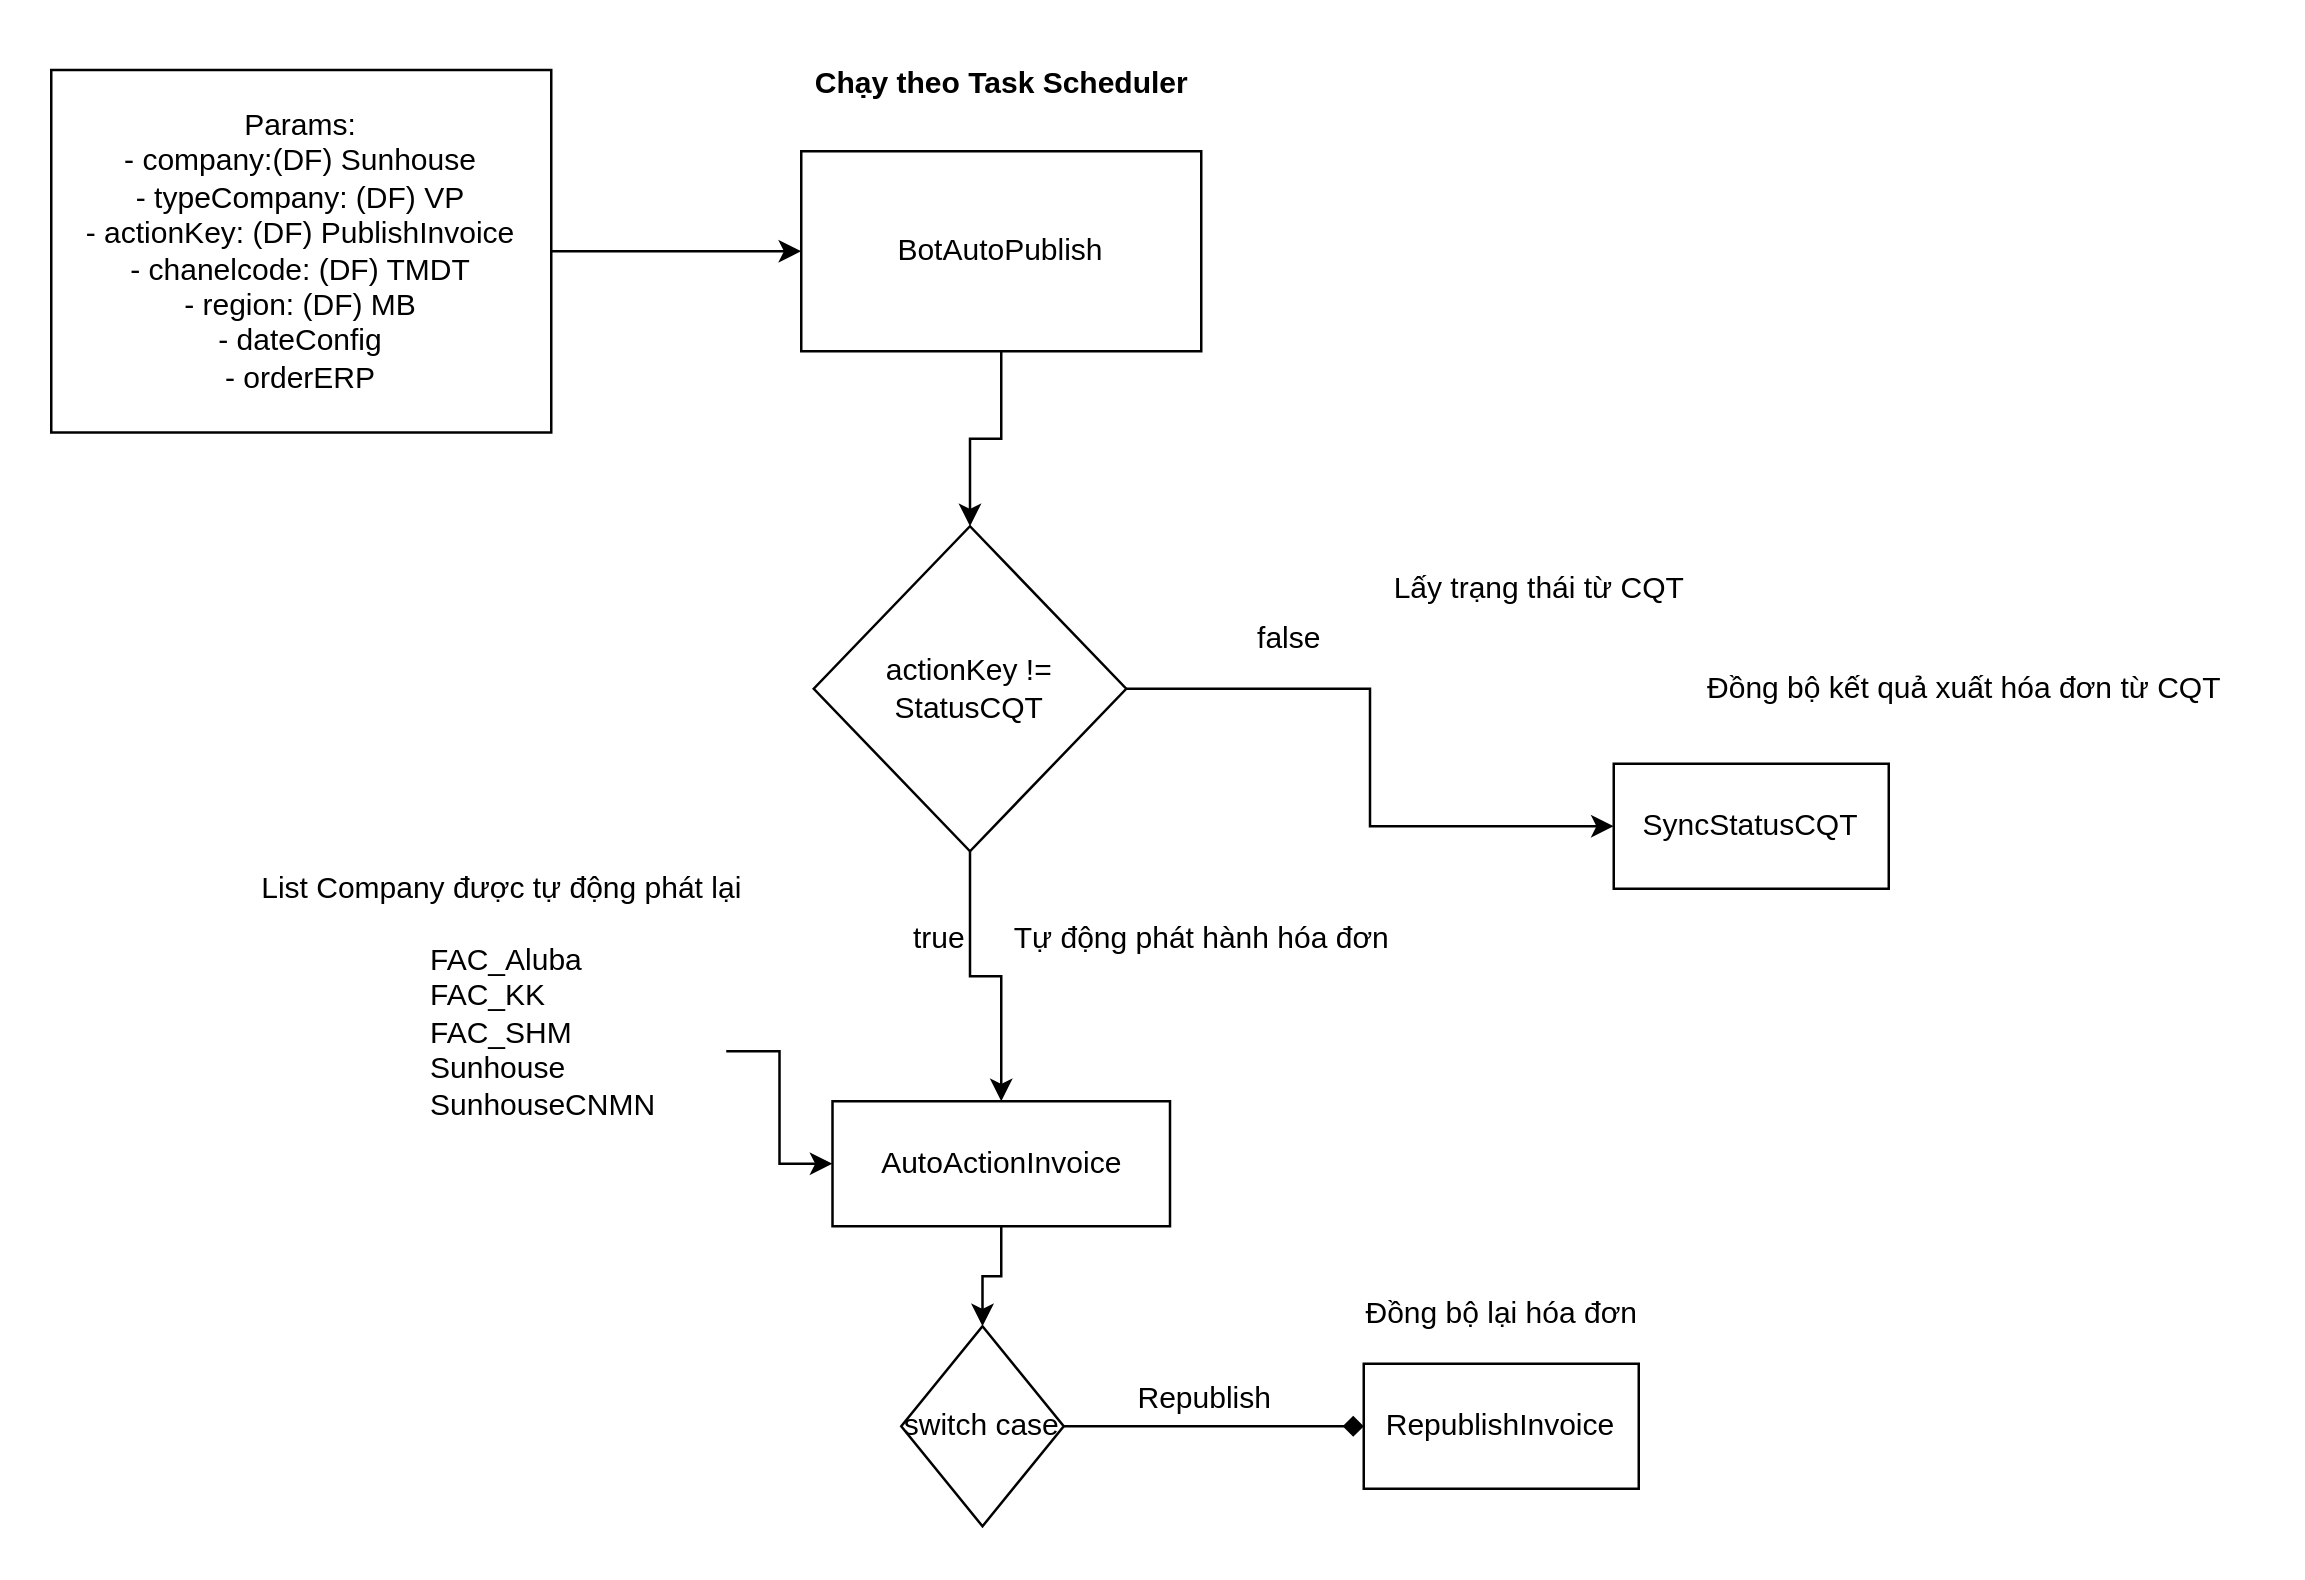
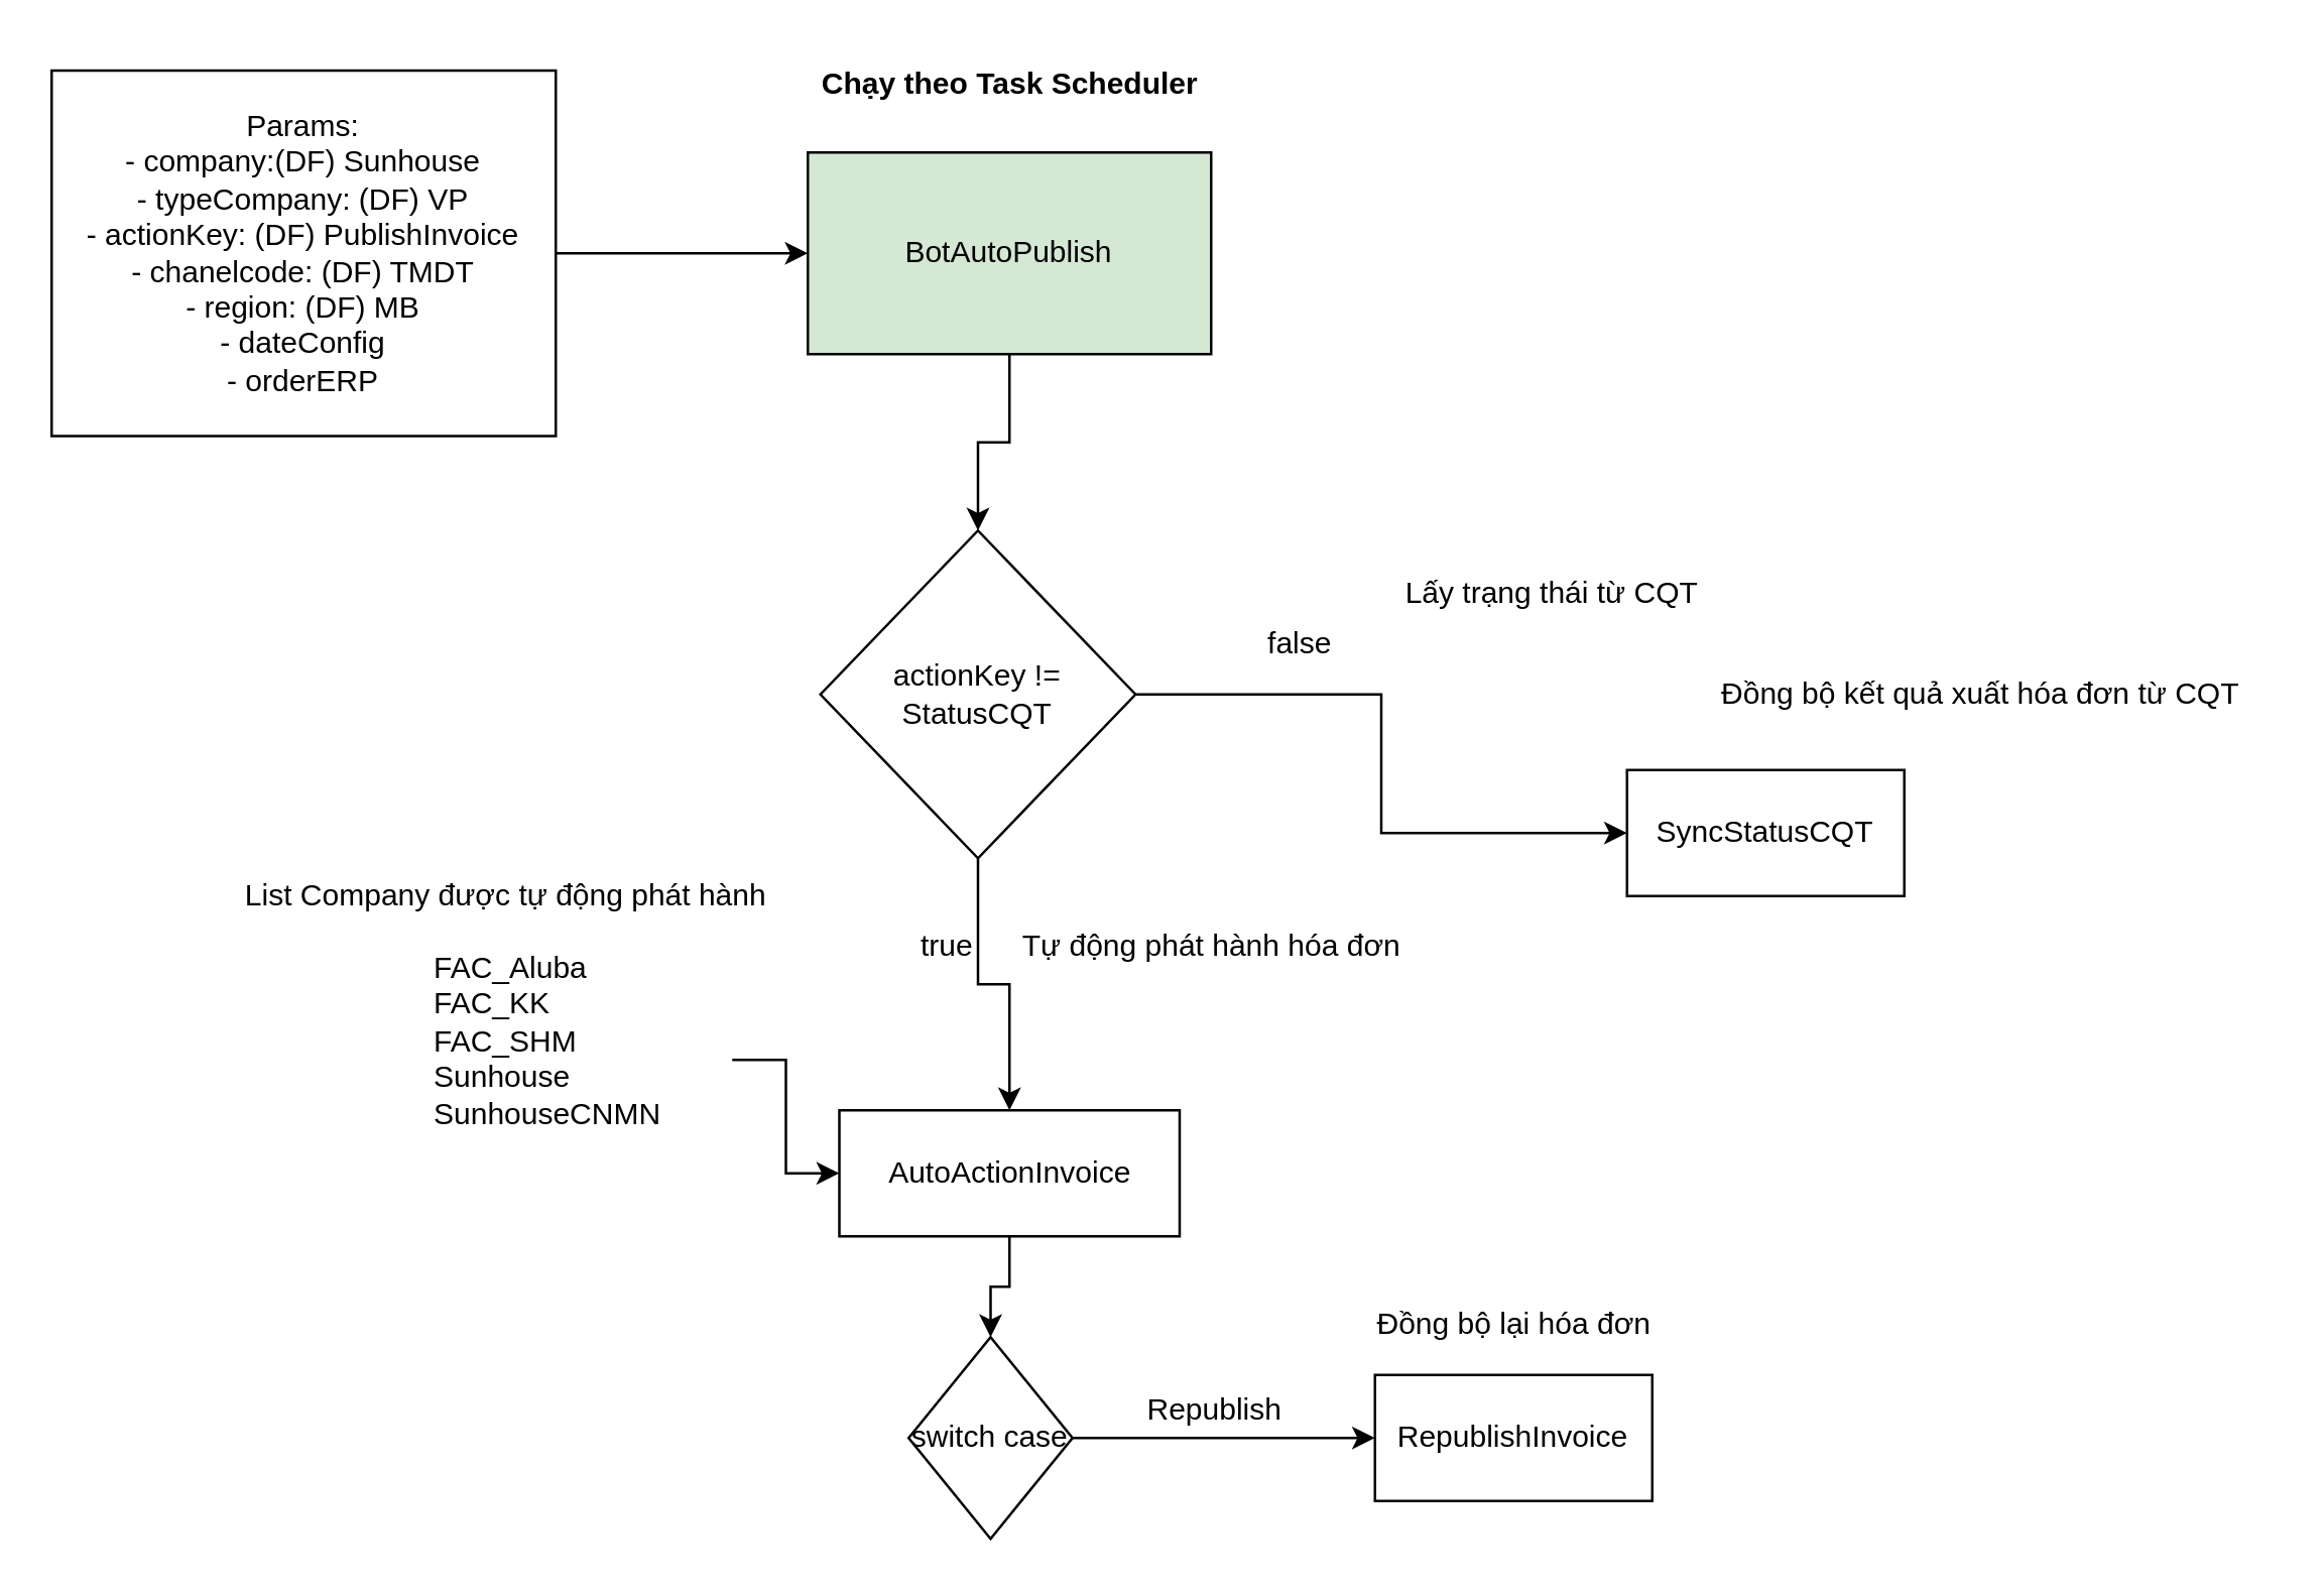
- <mxCell id="3" value="BotAutoPublish" style="html=1;whiteSpace=wrap;" vertex="1" parent="1"><mxGeometry x="320" y="60" width="160" height="80" as="geometry" /></mxCell>
+ <mxCell id="3" value="BotAutoPublish" style="html=1;whiteSpace=wrap;fillColor=#d5e8d4;" vertex="1" parent="1"><mxGeometry x="320" y="60" width="160" height="80" as="geometry" /></mxCell>
- <mxCell id="20" value="List Company được tự động phát lại" style="text;html=1;align=center;verticalAlign=middle;resizable=0;points=[];autosize=1;strokeColor=none;fillColor=none;" vertex="1" parent="1"><mxGeometry x="85" y="340" width="230" height="30" as="geometry" /></mxCell>
+ <mxCell id="20" value="List Company được tự động phát hành" style="text;html=1;align=center;verticalAlign=middle;resizable=0;points=[];autosize=1;strokeColor=none;fillColor=none;" vertex="1" parent="1"><mxGeometry x="85" y="340" width="230" height="30" as="geometry" /></mxCell>
- <mxCell id="21" style="edgeStyle=orthogonalEdgeStyle;rounded=0;orthogonalLoop=1;jettySize=auto;html=1;entryX=0;entryY=0.5;entryDx=0;entryDy=0;endArrow=diamond;" edge="1" parent="1" source="22" target="23"><mxGeometry relative="1" as="geometry" /></mxCell>
+ <mxCell id="21" style="edgeStyle=orthogonalEdgeStyle;rounded=0;orthogonalLoop=1;jettySize=auto;html=1;entryX=0;entryY=0.5;entryDx=0;entryDy=0;" edge="1" parent="1" source="22" target="23"><mxGeometry relative="1" as="geometry" /></mxCell>
